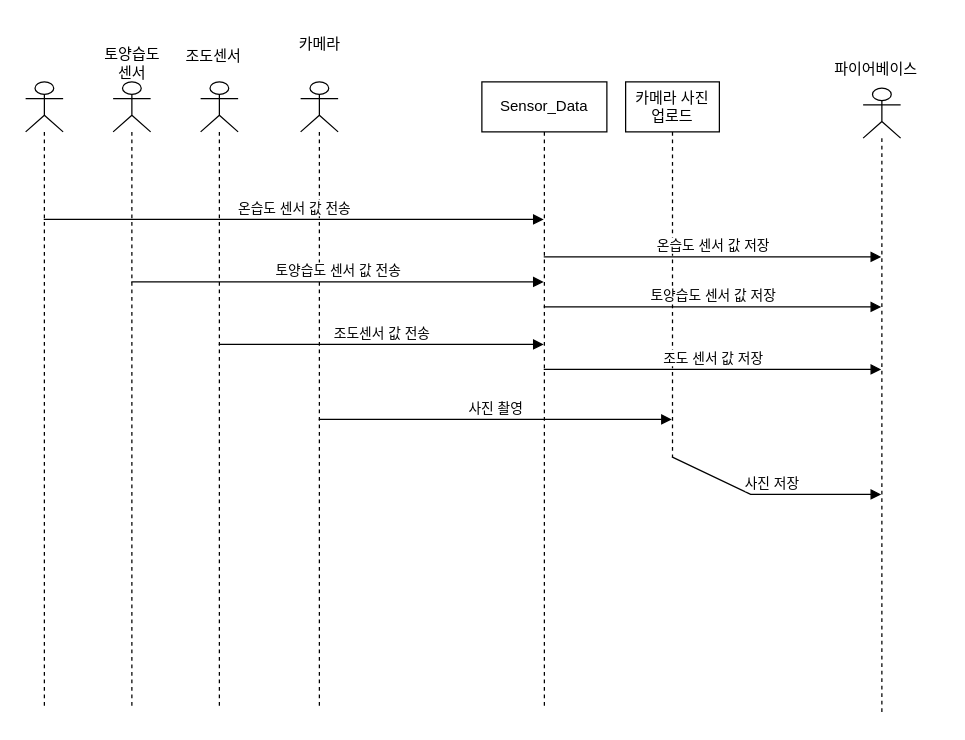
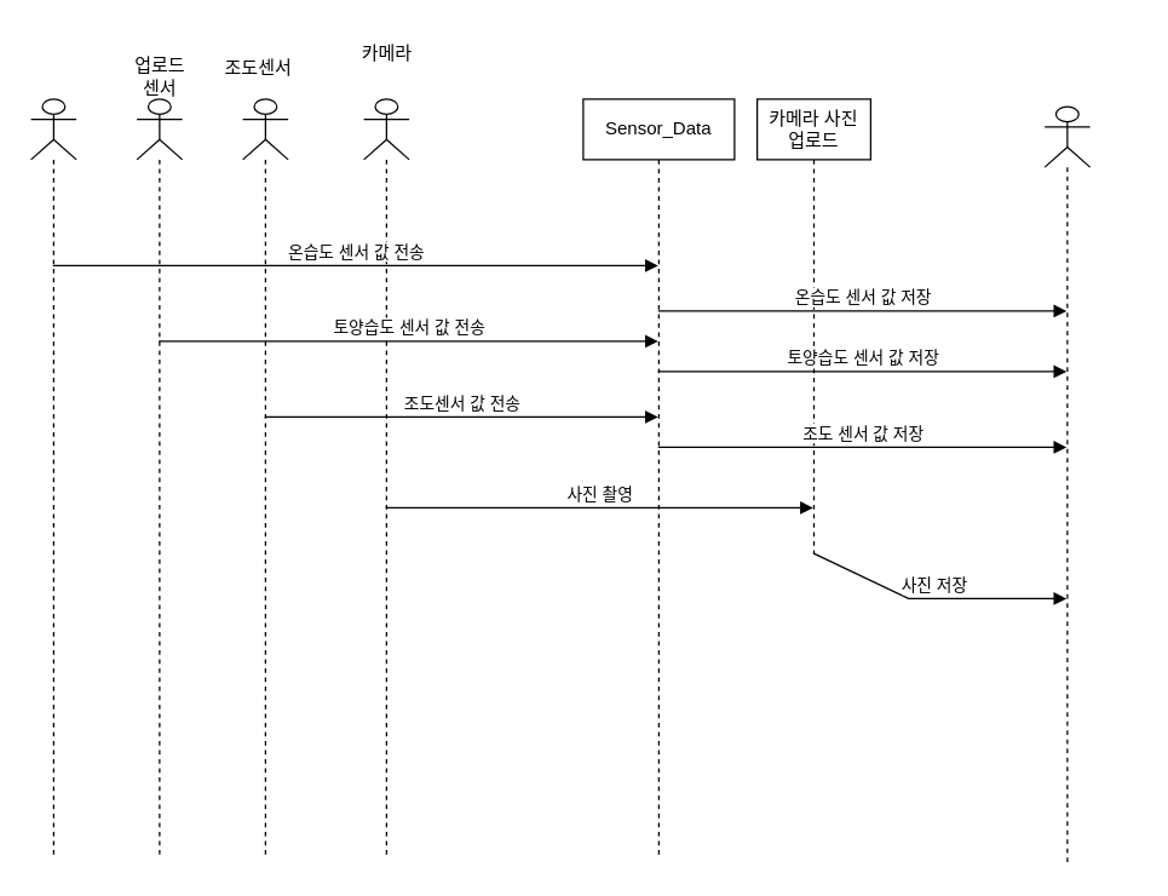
- <mxCell id="8" value="토양습도&lt;br&gt;센서" style="text;html=1;align=center;verticalAlign=middle;resizable=0;points=[];autosize=1;strokeColor=none;fillColor=none;" vertex="1" parent="1"><mxGeometry x="70" y="30" width="70" height="40" as="geometry" /></mxCell>
+ <mxCell id="8" value="업로드&lt;br&gt;센서" style="text;html=1;align=center;verticalAlign=middle;resizable=0;points=[];autosize=1;strokeColor=none;fillColor=none;" vertex="1" parent="1"><mxGeometry x="70" y="30" width="70" height="40" as="geometry" /></mxCell>
- <mxCell id="11" value="파이어베이스" style="text;html=1;align=center;verticalAlign=middle;resizable=0;points=[];autosize=1;strokeColor=none;fillColor=none;" vertex="1" parent="1"><mxGeometry x="650" y="40" width="100" height="30" as="geometry" /></mxCell>
